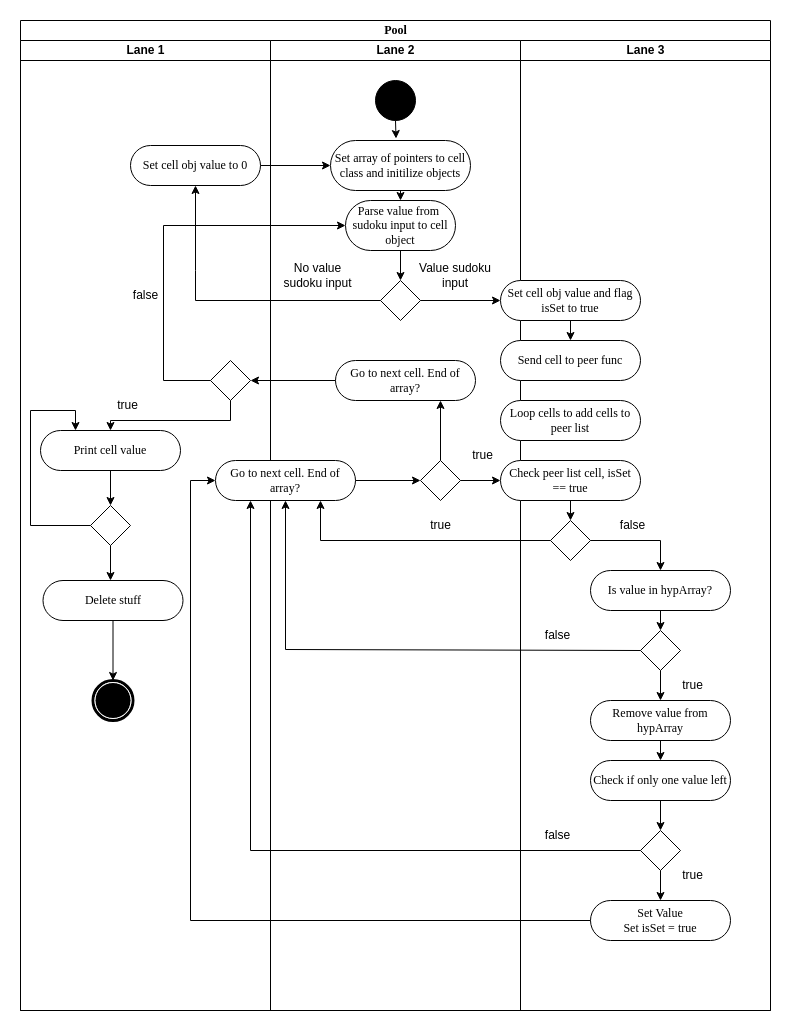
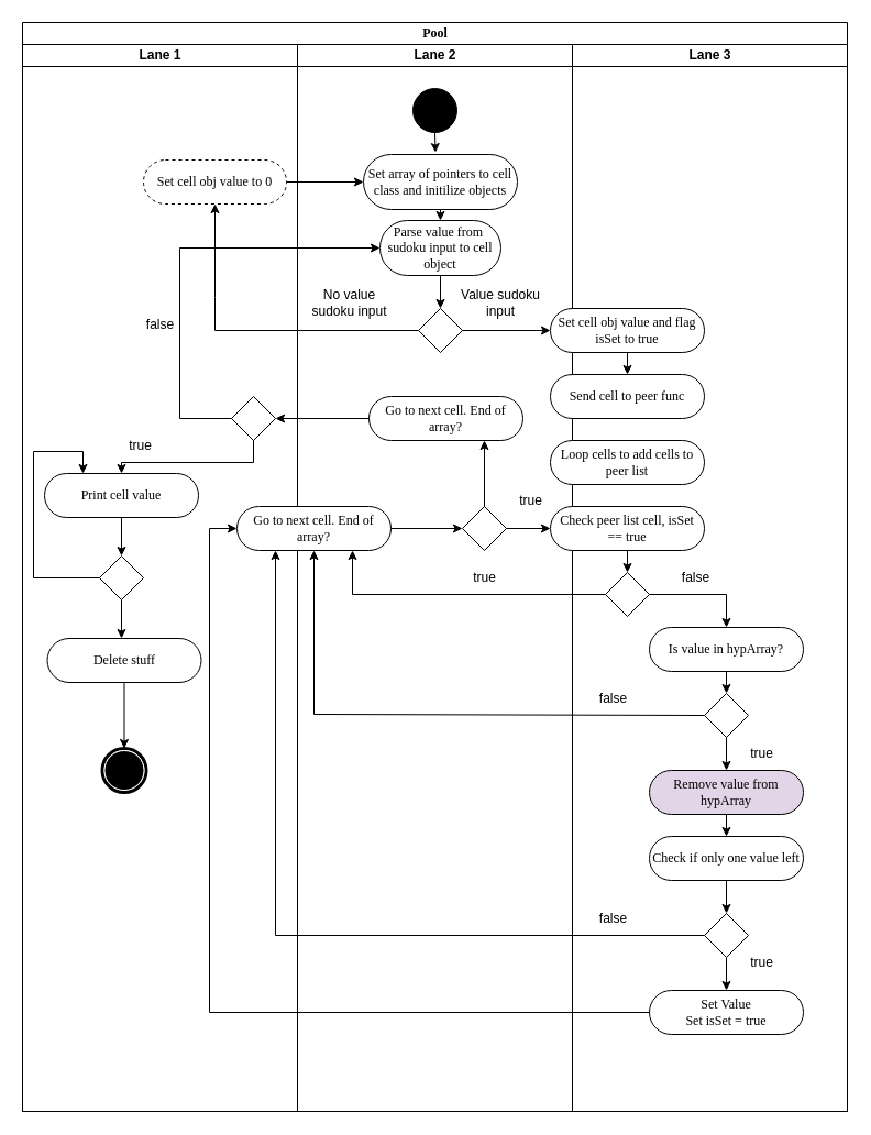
- <mxCell id="4" value="Set cell obj value to 0" style="rounded=1;whiteSpace=wrap;html=1;shadow=0;comic=0;labelBackgroundColor=none;strokeWidth=1;fontFamily=Verdana;fontSize=12;align=center;arcSize=50;" vertex="1" parent="3"><mxGeometry x="110" y="105" width="130" height="40" as="geometry" /></mxCell>
+ <mxCell id="4" value="Set cell obj value to 0" style="rounded=1;whiteSpace=wrap;html=1;shadow=0;comic=0;labelBackgroundColor=none;strokeWidth=1;fontFamily=Verdana;fontSize=12;align=center;arcSize=50;dashed=1;" vertex="1" parent="3"><mxGeometry x="110" y="105" width="130" height="40" as="geometry" /></mxCell>
- <mxCell id="49" value="Remove value from hypArray" style="rounded=1;whiteSpace=wrap;html=1;shadow=0;comic=0;labelBackgroundColor=none;strokeWidth=1;fontFamily=Verdana;fontSize=12;align=center;arcSize=50;" vertex="1" parent="34"><mxGeometry x="70" y="660" width="140" height="40" as="geometry" /></mxCell>
+ <mxCell id="49" value="Remove value from hypArray" style="rounded=1;whiteSpace=wrap;html=1;shadow=0;comic=0;labelBackgroundColor=none;strokeWidth=1;fontFamily=Verdana;fontSize=12;align=center;arcSize=50;fillColor=#e1d5e7;" vertex="1" parent="34"><mxGeometry x="70" y="660" width="140" height="40" as="geometry" /></mxCell>
